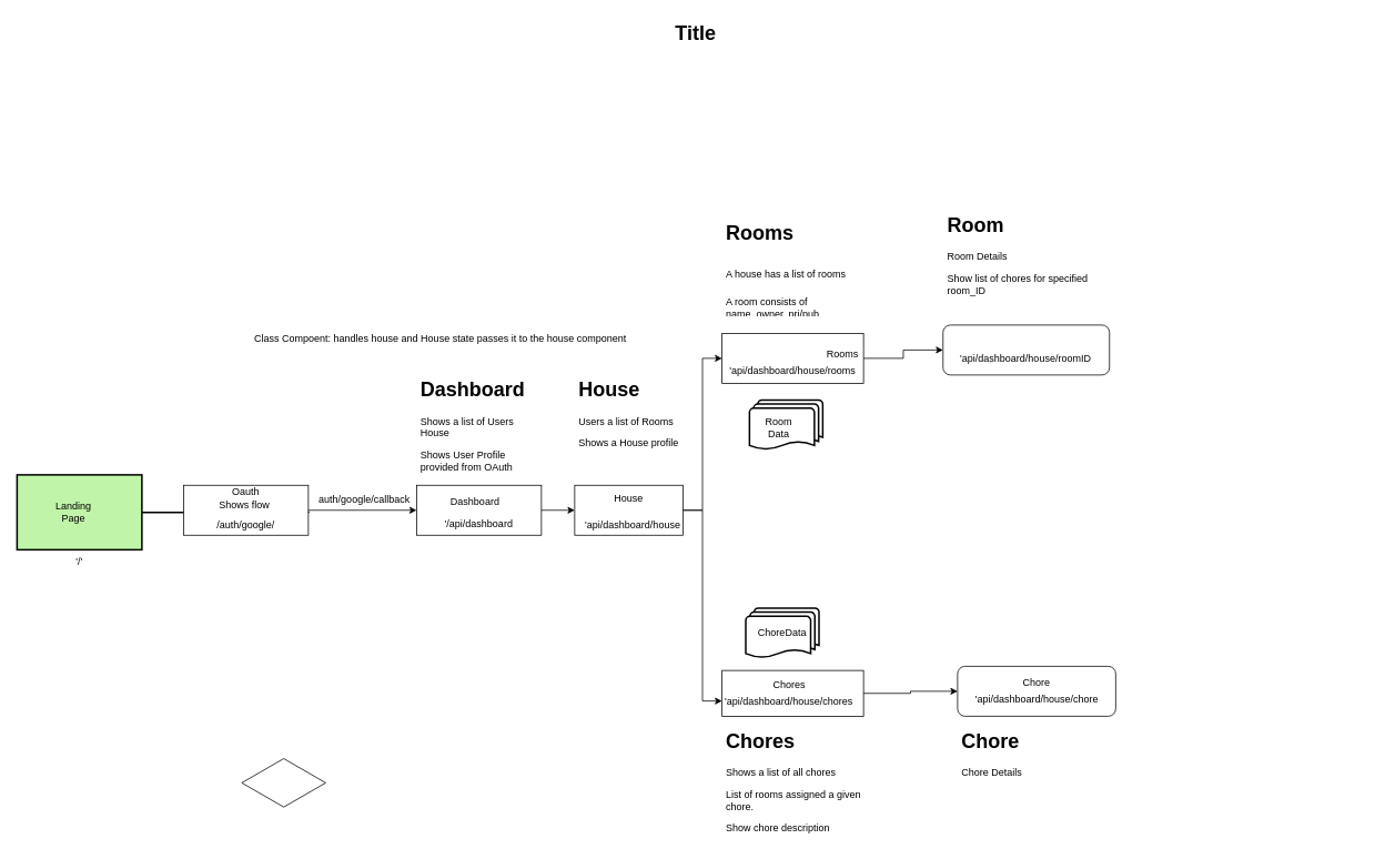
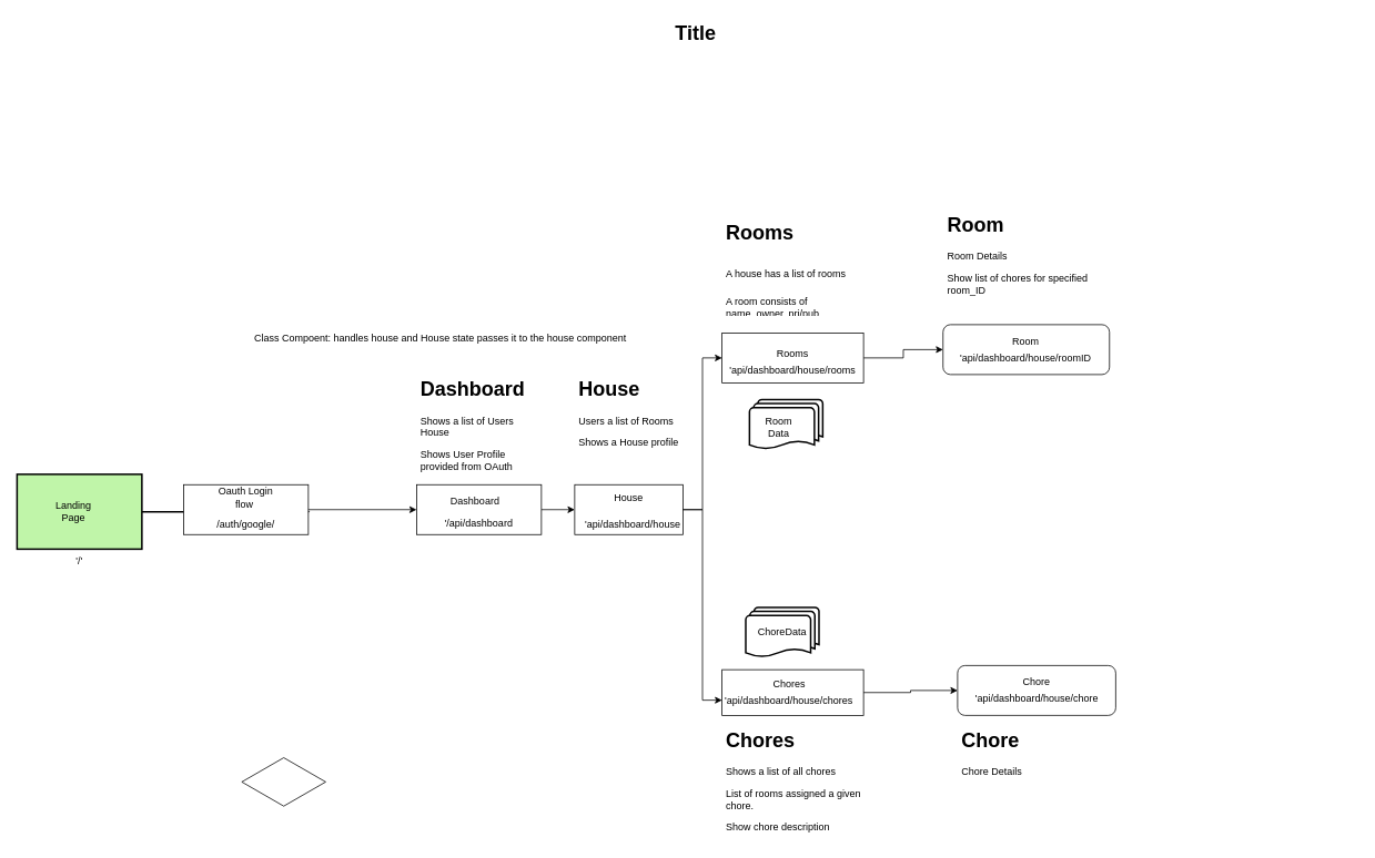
+ <mxCell id="71" value="Room" style="text;html=1;strokeColor=none;fillColor=none;align=center;verticalAlign=middle;whiteSpace=wrap;rounded=0;" vertex="1" parent="70"><mxGeometry width="42.105" height="20" as="geometry" /></mxCell>
- <mxCell id="43" value="Rooms" style="text;html=1;strokeColor=none;fillColor=none;align=center;verticalAlign=middle;whiteSpace=wrap;rounded=0;" vertex="1" parent="40"><mxGeometry x="125" y="15" width="40" height="20" as="geometry" /></mxCell>
+ <mxCell id="43" value="Rooms" style="text;html=1;strokeColor=none;fillColor=none;align=center;verticalAlign=middle;whiteSpace=wrap;rounded=0;" vertex="1" parent="40"><mxGeometry x="65" y="15" width="40" height="20" as="geometry" /></mxCell>
- <mxCell id="12" value="Oauth Shows flow&amp;nbsp;" style="text;html=1;strokeColor=none;fillColor=none;align=center;verticalAlign=middle;whiteSpace=wrap;rounded=0;" vertex="1" parent="10"><mxGeometry x="40" y="5" width="70" height="20" as="geometry" /></mxCell>
+ <mxCell id="12" value="Oauth Login flow&amp;nbsp;" style="text;html=1;strokeColor=none;fillColor=none;align=center;verticalAlign=middle;whiteSpace=wrap;rounded=0;" vertex="1" parent="10"><mxGeometry x="40" y="5" width="70" height="20" as="geometry" /></mxCell>
- <mxCell id="25" value="auth/google/callback" style="text;html=1;strokeColor=none;fillColor=none;align=center;verticalAlign=middle;whiteSpace=wrap;rounded=0;" vertex="1" parent="24"><mxGeometry x="125.455" width="104.545" height="20" as="geometry" /></mxCell>
